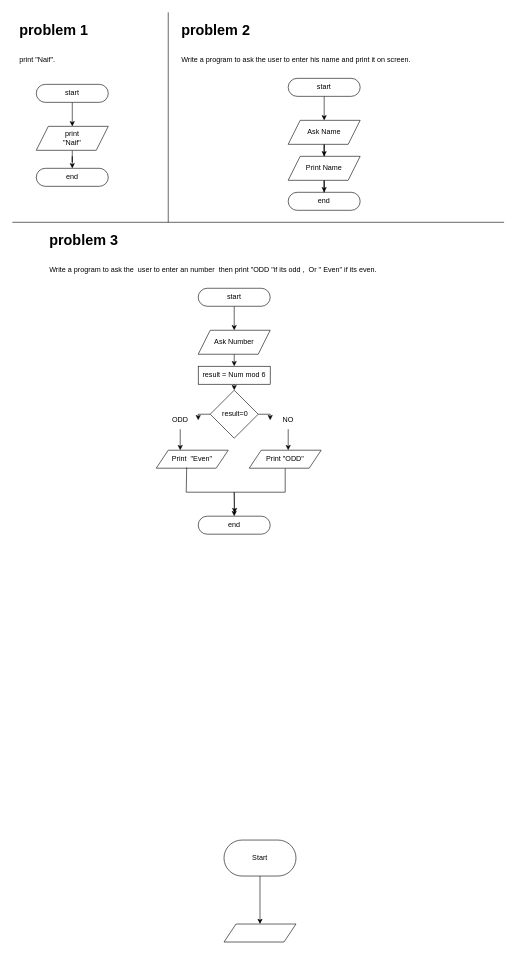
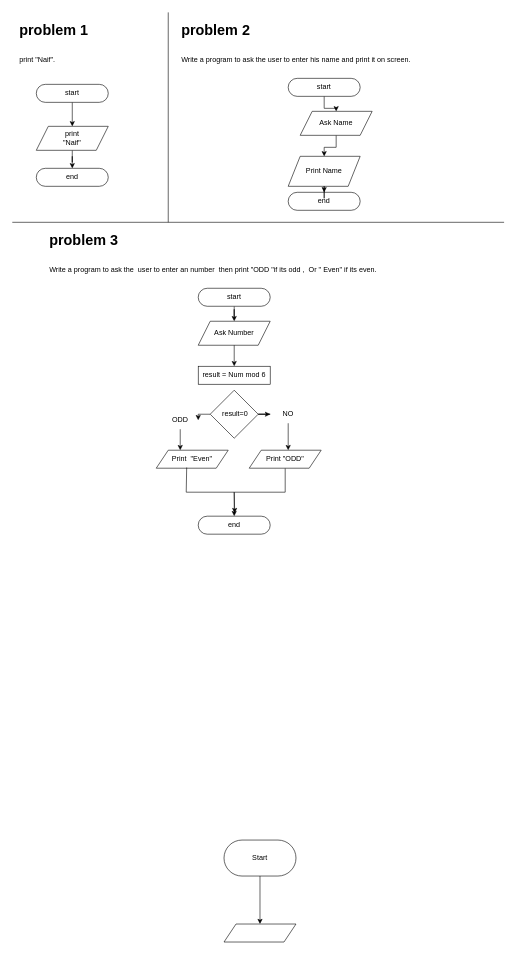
- <mxCell id="13" value="Ask Name" style="shape=parallelogram;perimeter=parallelogramPerimeter;whiteSpace=wrap;html=1;fixedSize=1;" vertex="1" parent="1"><mxGeometry x="480" y="200" width="120" height="40" as="geometry" /></mxCell>
+ <mxCell id="13" value="Ask Name" style="shape=parallelogram;perimeter=parallelogramPerimeter;whiteSpace=wrap;html=1;fixedSize=1;" vertex="1" parent="1"><mxGeometry x="500" y="185" width="120" height="40" as="geometry" /></mxCell>
- <mxCell id="17" value="Print Name" style="shape=parallelogram;perimeter=parallelogramPerimeter;whiteSpace=wrap;html=1;fixedSize=1;" vertex="1" parent="1"><mxGeometry x="480" y="260" width="120" height="40" as="geometry" /></mxCell>
+ <mxCell id="17" value="Print Name" style="shape=parallelogram;perimeter=parallelogramPerimeter;whiteSpace=wrap;html=1;fixedSize=1;" vertex="1" parent="1"><mxGeometry x="480" y="260" width="120" height="50" as="geometry" /></mxCell>
- <mxCell id="19" value="Ask Number" style="shape=parallelogram;perimeter=parallelogramPerimeter;whiteSpace=wrap;html=1;fixedSize=1;" vertex="1" parent="1"><mxGeometry x="330" y="550" width="120" height="40" as="geometry" /></mxCell>
+ <mxCell id="19" value="Ask Number" style="shape=parallelogram;perimeter=parallelogramPerimeter;whiteSpace=wrap;html=1;fixedSize=1;" vertex="1" parent="1"><mxGeometry x="330" y="535" width="120" height="40" as="geometry" /></mxCell>
- <mxCell id="36" value="" style="endArrow=classic;html=1;rounded=0;exitX=0.5;exitY=1;exitDx=0;exitDy=0;entryX=0.5;entryY=0;entryDx=0;entryDy=0;" edge="1" parent="1" source="23" target="26"><mxGeometry width="50" height="50" relative="1" as="geometry"><mxPoint x="250" y="710" as="sourcePoint" /><mxPoint x="300" y="660" as="targetPoint" /></mxGeometry></mxCell>
- <mxCell id="32" value="NO" style="text;html=1;align=center;verticalAlign=middle;whiteSpace=wrap;rounded=0;" vertex="1" parent="1"><mxGeometry x="450" y="685" width="60" height="30" as="geometry" /></mxCell>
+ <mxCell id="32" value="NO" style="text;html=1;align=center;verticalAlign=middle;whiteSpace=wrap;rounded=0;" vertex="1" parent="1"><mxGeometry x="450" y="675" width="60" height="30" as="geometry" /></mxCell>
